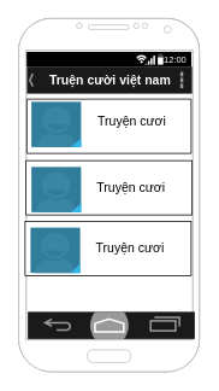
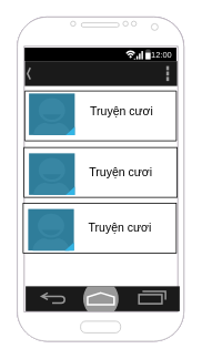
- <mxCell id="8" value="Truện cười việt nam" style="text;html=1;resizable=0;autosize=1;align=center;verticalAlign=middle;points=[];fillColor=none;strokeColor=none;rounded=0;fontSize=14;fontStyle=1;fontColor=#FFFFFF;" vertex="1" parent="1"><mxGeometry x="49" y="77" width="144" height="21" as="geometry" /></mxCell>
